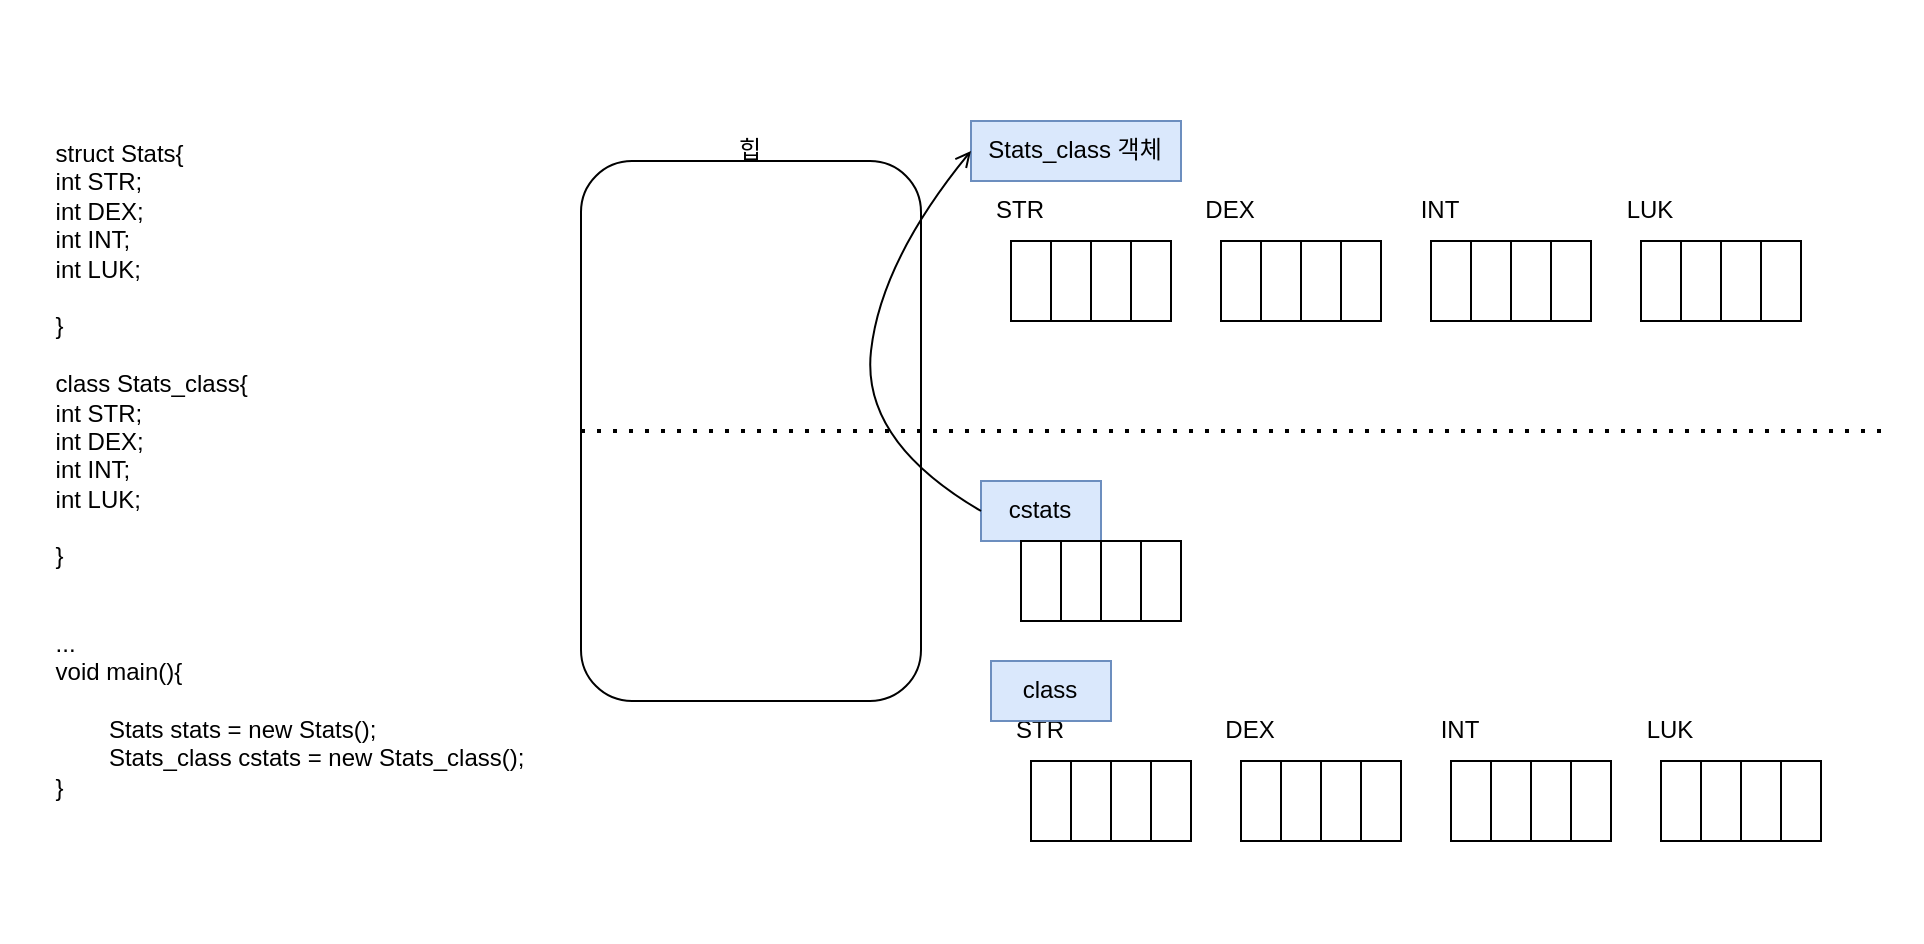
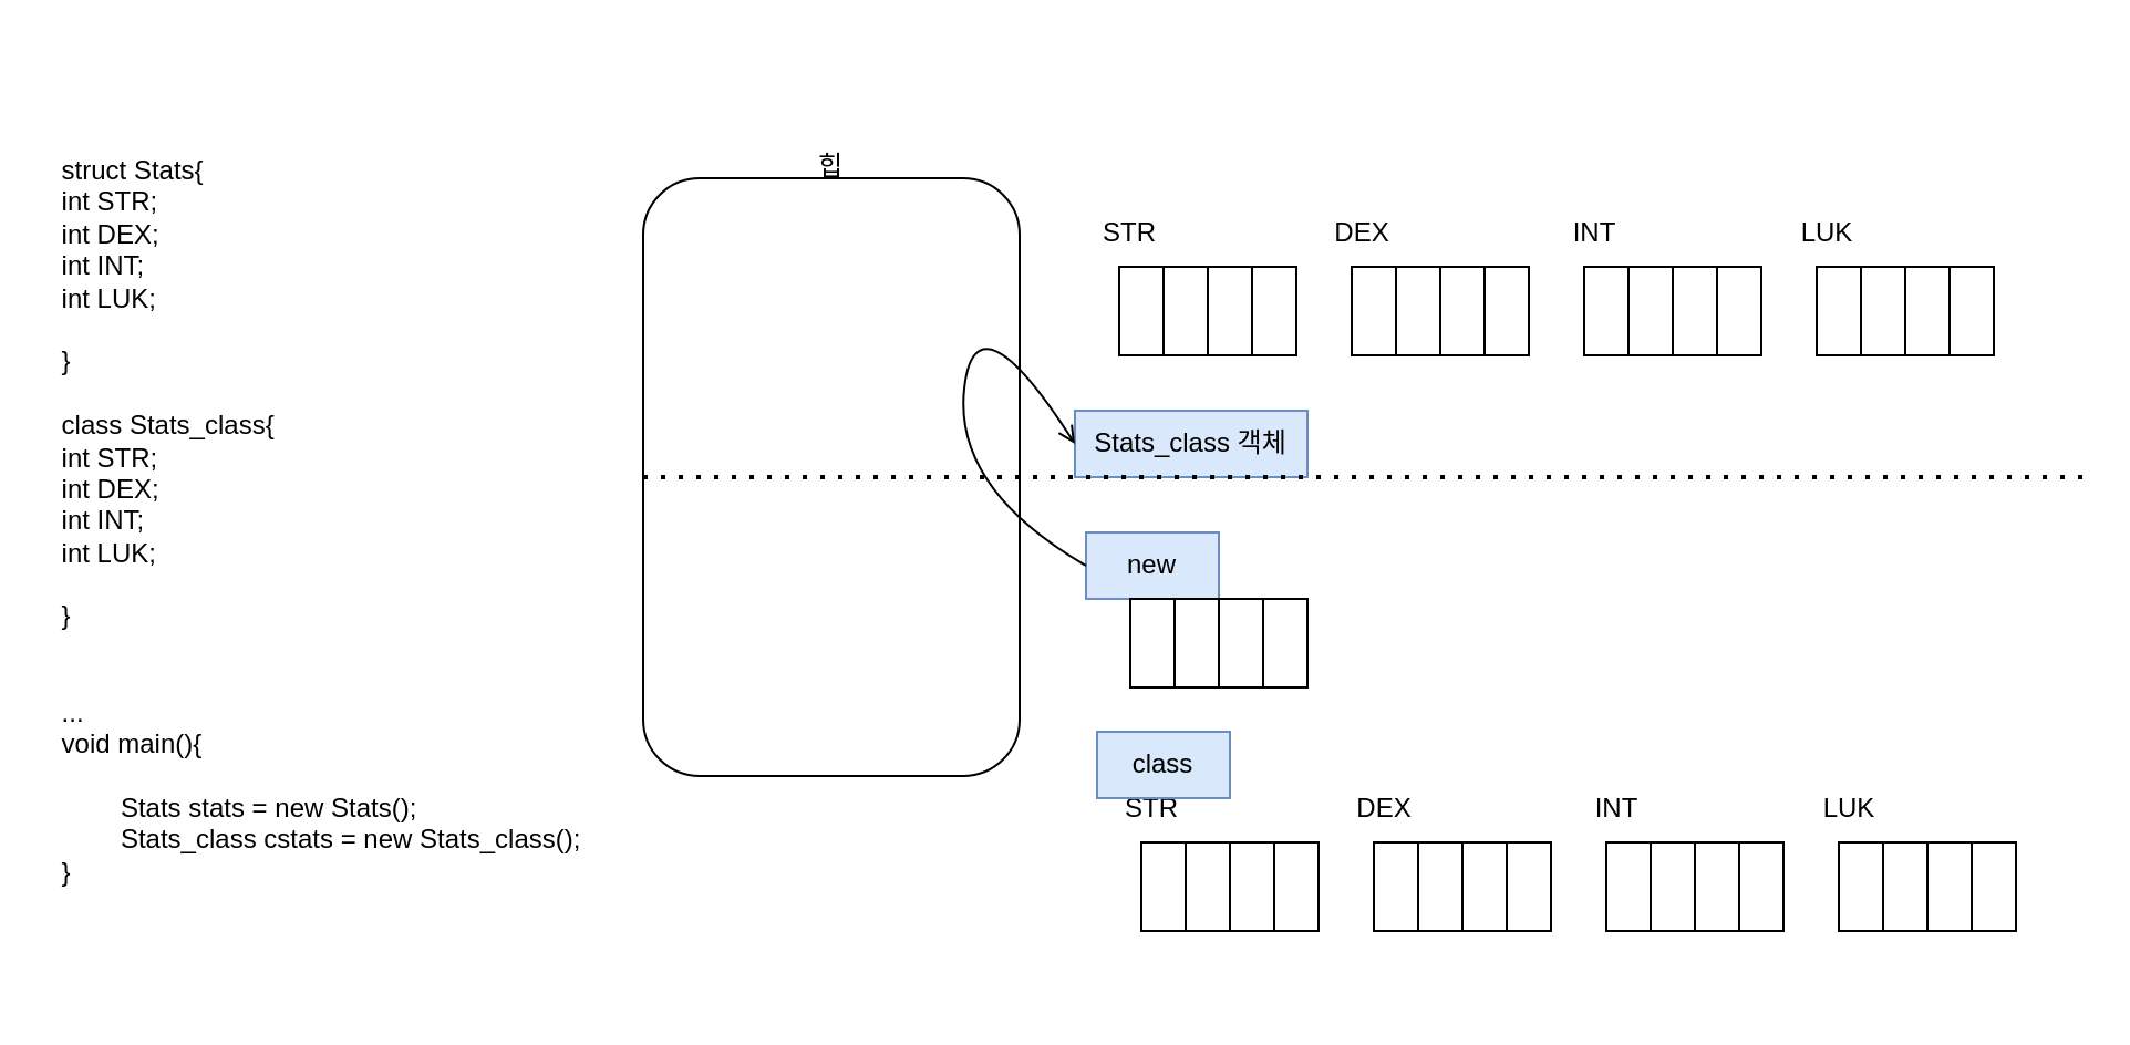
- <mxCell id="47" value="Stats_class 객체" style="text;html=1;strokeColor=#6c8ebf;fillColor=#dae8fc;align=center;verticalAlign=middle;whiteSpace=wrap;rounded=0;" vertex="1" parent="1"><mxGeometry x="485" width="105" height="30" as="geometry" y="60" /></mxCell>
+ <mxCell id="47" value="Stats_class 객체" style="text;html=1;strokeColor=#6c8ebf;fillColor=#dae8fc;align=center;verticalAlign=middle;whiteSpace=wrap;rounded=0;" vertex="1" parent="1"><mxGeometry x="485" y="185" width="105" height="30" as="geometry" /></mxCell>
- <mxCell id="26" value="cstats" style="text;html=1;strokeColor=#6c8ebf;fillColor=#dae8fc;align=center;verticalAlign=middle;whiteSpace=wrap;rounded=0;" vertex="1" parent="1"><mxGeometry x="490" y="240" width="60" height="30" as="geometry" /></mxCell>
+ <mxCell id="26" value="new" style="text;html=1;strokeColor=#6c8ebf;fillColor=#dae8fc;align=center;verticalAlign=middle;whiteSpace=wrap;rounded=0;" vertex="1" parent="1"><mxGeometry x="490" y="240" width="60" height="30" as="geometry" /></mxCell>
